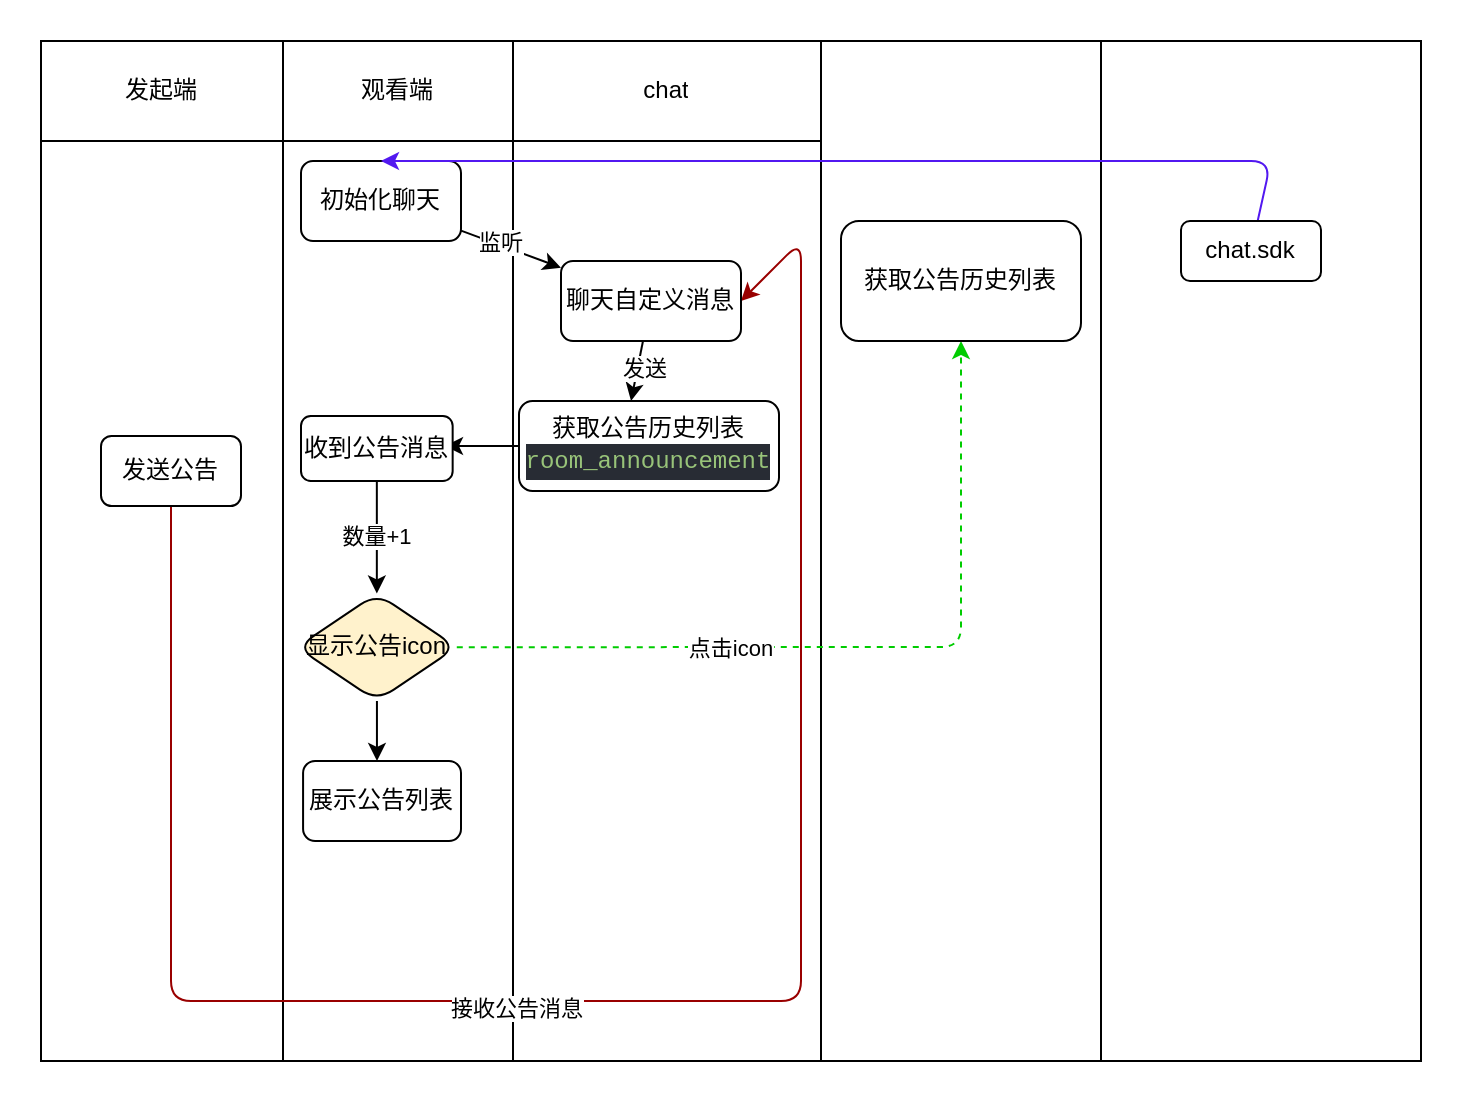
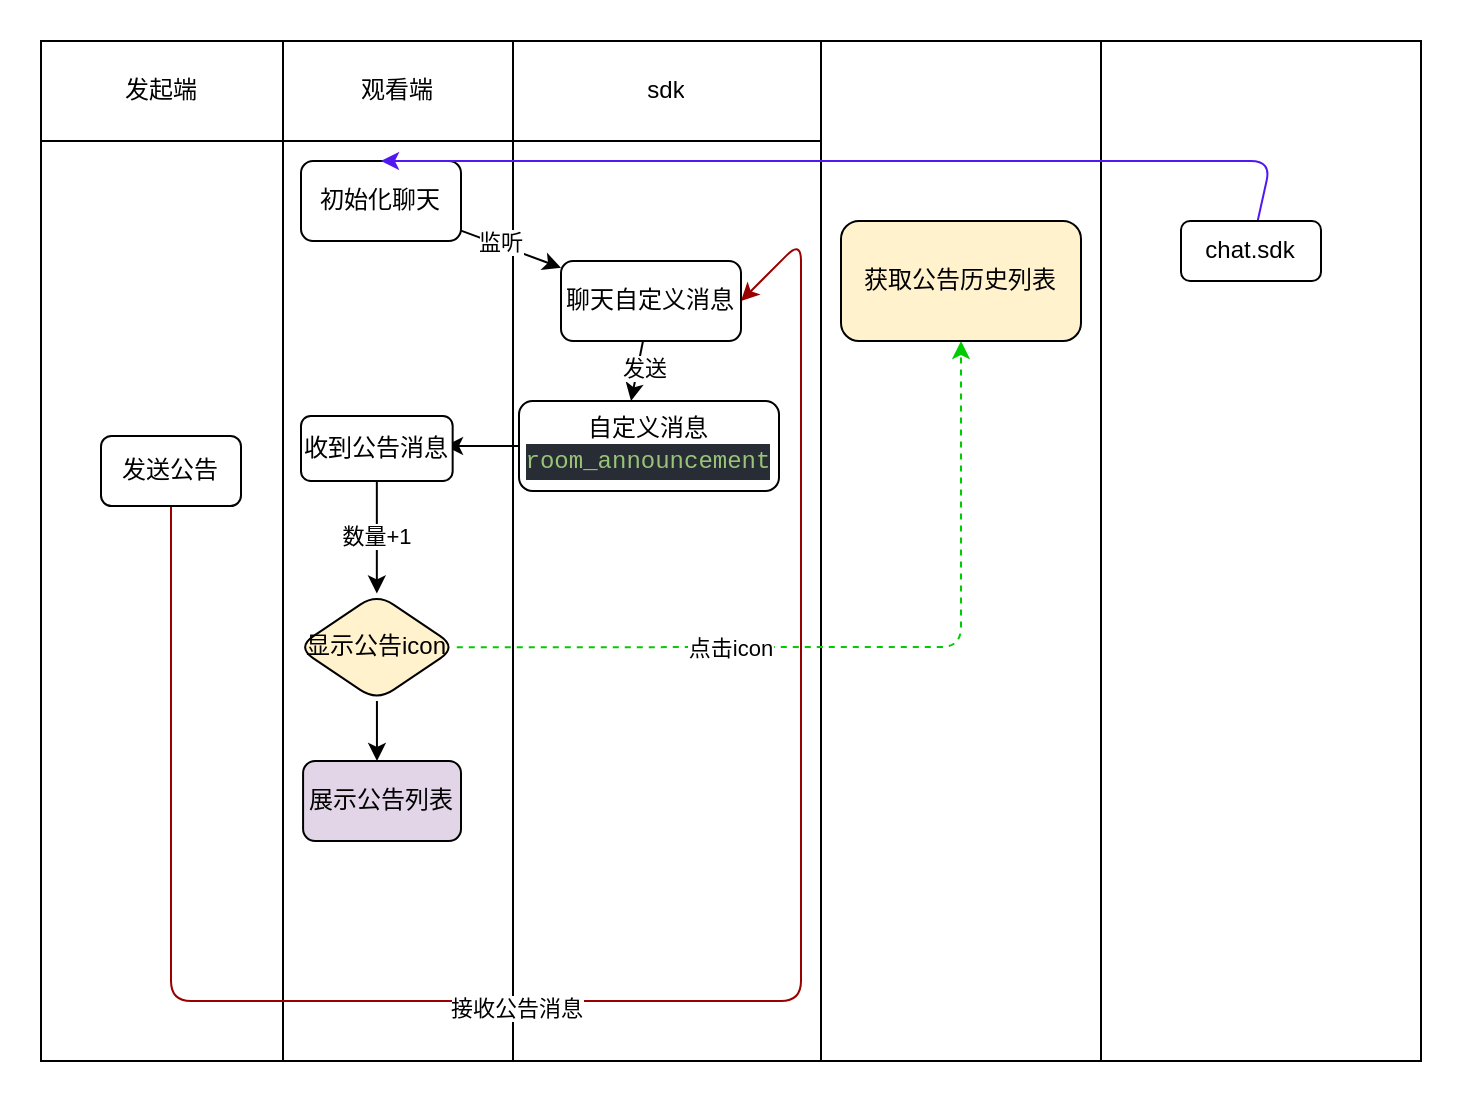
- <mxCell id="6" value="chat" style="shape=partialRectangle;html=1;whiteSpace=wrap;connectable=0;overflow=hidden;fillColor=none;top=0;left=0;bottom=0;right=0;pointerEvents=1;shadow=0;" vertex="1" parent="3"><mxGeometry x="236" width="154" height="50" as="geometry"><mxRectangle width="154" height="50" as="alternateBounds" /></mxGeometry></mxCell>
+ <mxCell id="6" value="sdk" style="shape=partialRectangle;html=1;whiteSpace=wrap;connectable=0;overflow=hidden;fillColor=none;top=0;left=0;bottom=0;right=0;pointerEvents=1;shadow=0;" vertex="1" parent="3"><mxGeometry x="236" width="154" height="50" as="geometry"><mxRectangle width="154" height="50" as="alternateBounds" /></mxGeometry></mxCell>
- <mxCell id="33" value="获取公告历史列表" style="rounded=1;whiteSpace=wrap;html=1;shadow=0;" vertex="1" parent="1"><mxGeometry x="420" y="110" width="120" height="60" as="geometry" /></mxCell>
+ <mxCell id="33" value="获取公告历史列表" style="rounded=1;whiteSpace=wrap;html=1;shadow=0;fillColor=#fff2cc;" vertex="1" parent="1"><mxGeometry x="420" y="110" width="120" height="60" as="geometry" /></mxCell>
- <mxCell id="25" value="获取公告历史列表&lt;br&gt;&lt;div style=&quot;color: rgb(171 , 178 , 191) ; background-color: rgb(40 , 44 , 52) ; font-family: &amp;#34;menlo&amp;#34; , &amp;#34;monaco&amp;#34; , &amp;#34;courier new&amp;#34; , monospace ; line-height: 18px&quot;&gt;&lt;span style=&quot;color: #98c379&quot;&gt;room_announcement&lt;/span&gt;&lt;/div&gt;" style="whiteSpace=wrap;html=1;rounded=1;shadow=0;" vertex="1" parent="1"><mxGeometry x="259" y="200" width="130" height="45" as="geometry" /></mxCell>
+ <mxCell id="25" value="自定义消息&lt;br&gt;&lt;div style=&quot;color: rgb(171 , 178 , 191) ; background-color: rgb(40 , 44 , 52) ; font-family: &amp;#34;menlo&amp;#34; , &amp;#34;monaco&amp;#34; , &amp;#34;courier new&amp;#34; , monospace ; line-height: 18px&quot;&gt;&lt;span style=&quot;color: #98c379&quot;&gt;room_announcement&lt;/span&gt;&lt;/div&gt;" style="whiteSpace=wrap;html=1;rounded=1;shadow=0;" vertex="1" parent="1"><mxGeometry x="259" y="200" width="130" height="45" as="geometry" /></mxCell>
- <mxCell id="34" value="展示公告列表" style="rounded=1;whiteSpace=wrap;html=1;shadow=0;" vertex="1" parent="1"><mxGeometry x="151.04" y="380" width="78.96" height="40" as="geometry" /></mxCell>
+ <mxCell id="34" value="展示公告列表" style="rounded=1;whiteSpace=wrap;html=1;shadow=0;fillColor=#e1d5e7;" vertex="1" parent="1"><mxGeometry x="151.04" y="380" width="78.96" height="40" as="geometry" /></mxCell>
